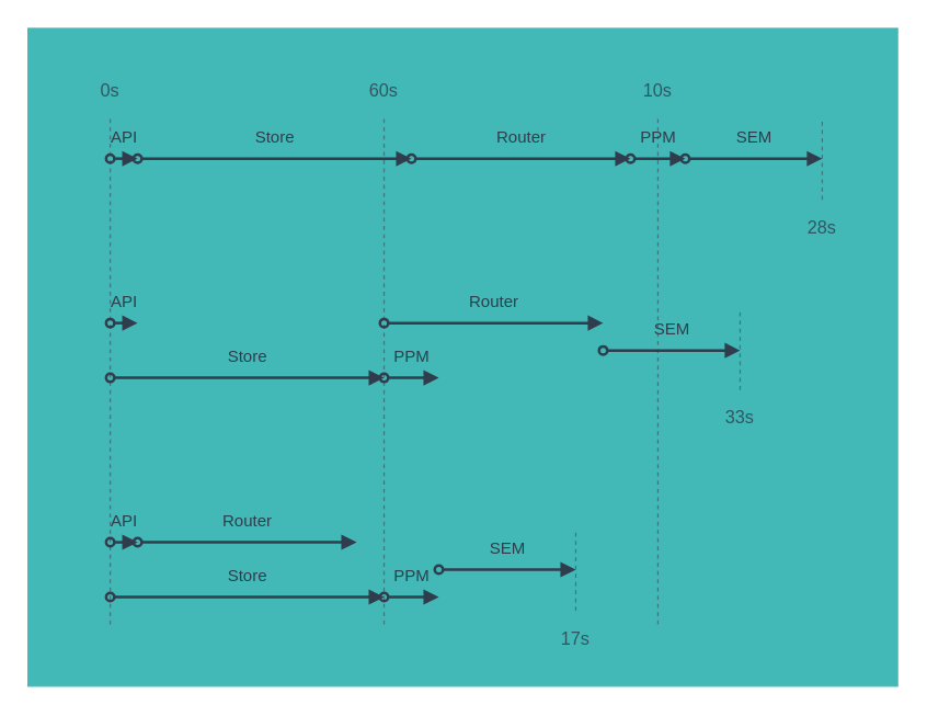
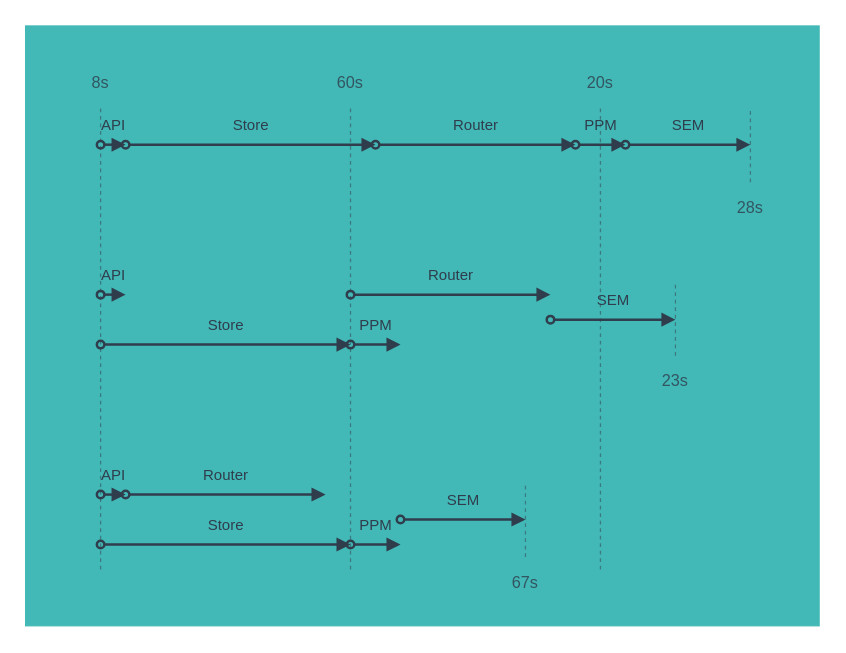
- <mxCell id="21" value="0s" style="text;html=1;strokeColor=none;fillColor=none;align=center;verticalAlign=middle;whiteSpace=wrap;rounded=0;fontSize=13;fontColor=#2F3D4C;shadow=0;textOpacity=80;" vertex="1" parent="1"><mxGeometry x="60" y="55" width="40" height="20" as="geometry" /></mxCell>
+ <mxCell id="21" value="8s" style="text;html=1;strokeColor=none;fillColor=none;align=center;verticalAlign=middle;whiteSpace=wrap;rounded=0;fontSize=13;fontColor=#2F3D4C;shadow=0;textOpacity=80;" vertex="1" parent="1"><mxGeometry x="60" y="55" width="40" height="20" as="geometry" /></mxCell>
- <mxCell id="23" value="10s" style="text;html=1;strokeColor=none;fillColor=none;align=center;verticalAlign=middle;whiteSpace=wrap;rounded=0;fontSize=13;fontColor=#2F3D4C;shadow=0;textOpacity=80;" vertex="1" parent="1"><mxGeometry x="460" y="55" width="40" height="20" as="geometry" /></mxCell>
+ <mxCell id="23" value="20s" style="text;html=1;strokeColor=none;fillColor=none;align=center;verticalAlign=middle;whiteSpace=wrap;rounded=0;fontSize=13;fontColor=#2F3D4C;shadow=0;textOpacity=80;" vertex="1" parent="1"><mxGeometry x="460" y="55" width="40" height="20" as="geometry" /></mxCell>
- <mxCell id="27" value="33s" style="text;html=1;strokeColor=none;fillColor=none;align=center;verticalAlign=middle;whiteSpace=wrap;rounded=0;fontSize=13;fontColor=#2F3D4C;shadow=0;textOpacity=80;" vertex="1" parent="1"><mxGeometry x="520" y="294" width="40" height="20" as="geometry" /></mxCell>
+ <mxCell id="27" value="23s" style="text;html=1;strokeColor=none;fillColor=none;align=center;verticalAlign=middle;whiteSpace=wrap;rounded=0;fontSize=13;fontColor=#2F3D4C;shadow=0;textOpacity=80;" vertex="1" parent="1"><mxGeometry x="520" y="294" width="40" height="20" as="geometry" /></mxCell>
- <mxCell id="29" value="17s" style="text;html=1;strokeColor=none;fillColor=none;align=center;verticalAlign=middle;whiteSpace=wrap;rounded=0;fontSize=13;fontColor=#2F3D4C;shadow=0;textOpacity=80;" vertex="1" parent="1"><mxGeometry x="400" y="455" width="40" height="20" as="geometry" /></mxCell>
+ <mxCell id="29" value="67s" style="text;html=1;strokeColor=none;fillColor=none;align=center;verticalAlign=middle;whiteSpace=wrap;rounded=0;fontSize=13;fontColor=#2F3D4C;shadow=0;textOpacity=80;" vertex="1" parent="1"><mxGeometry x="400" y="455" width="40" height="20" as="geometry" /></mxCell>
